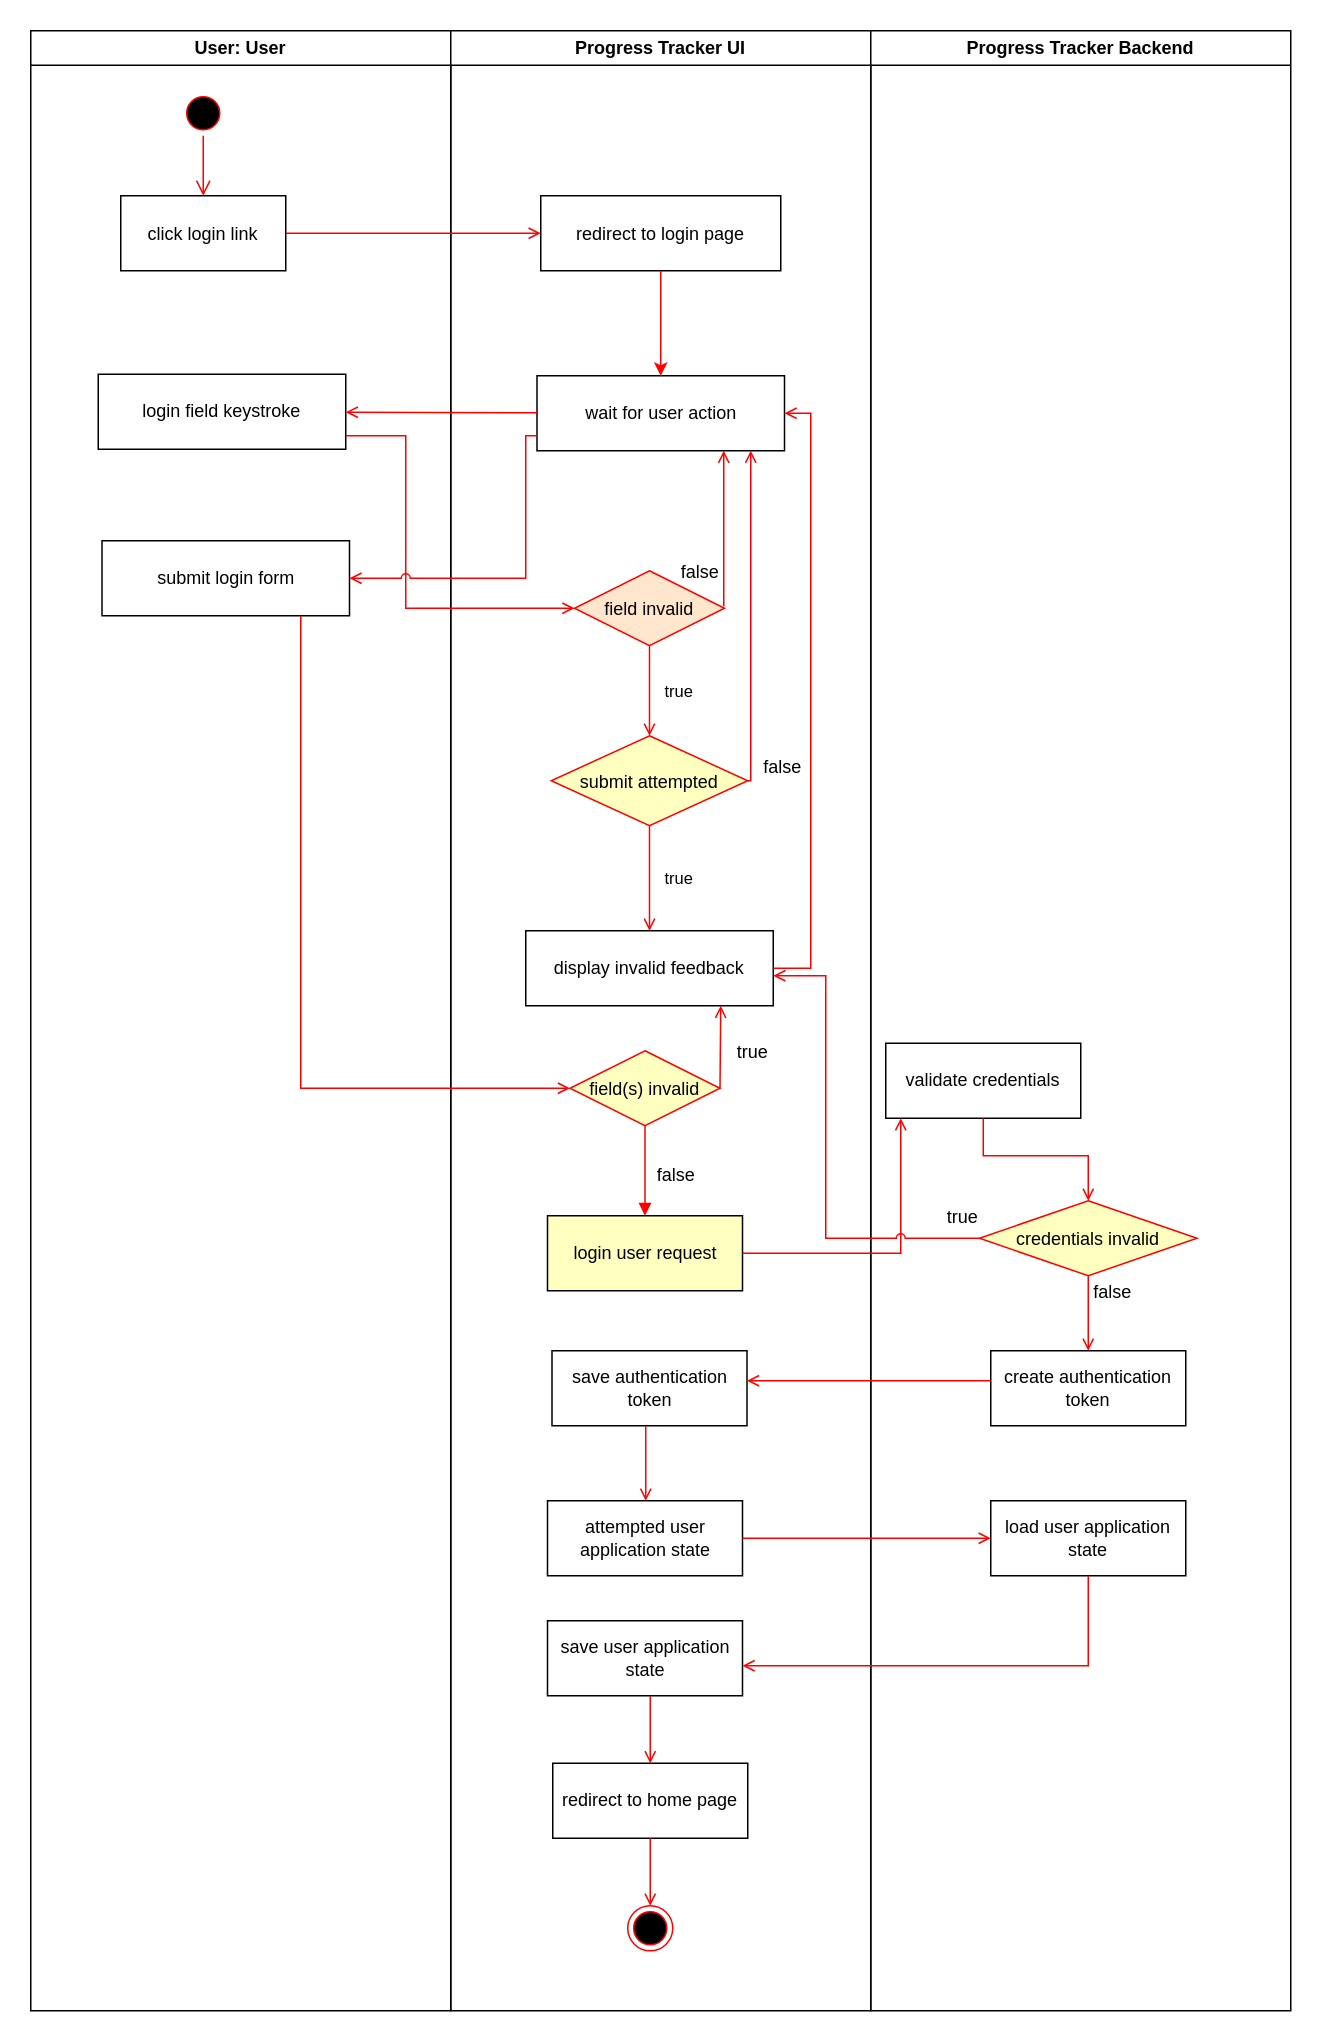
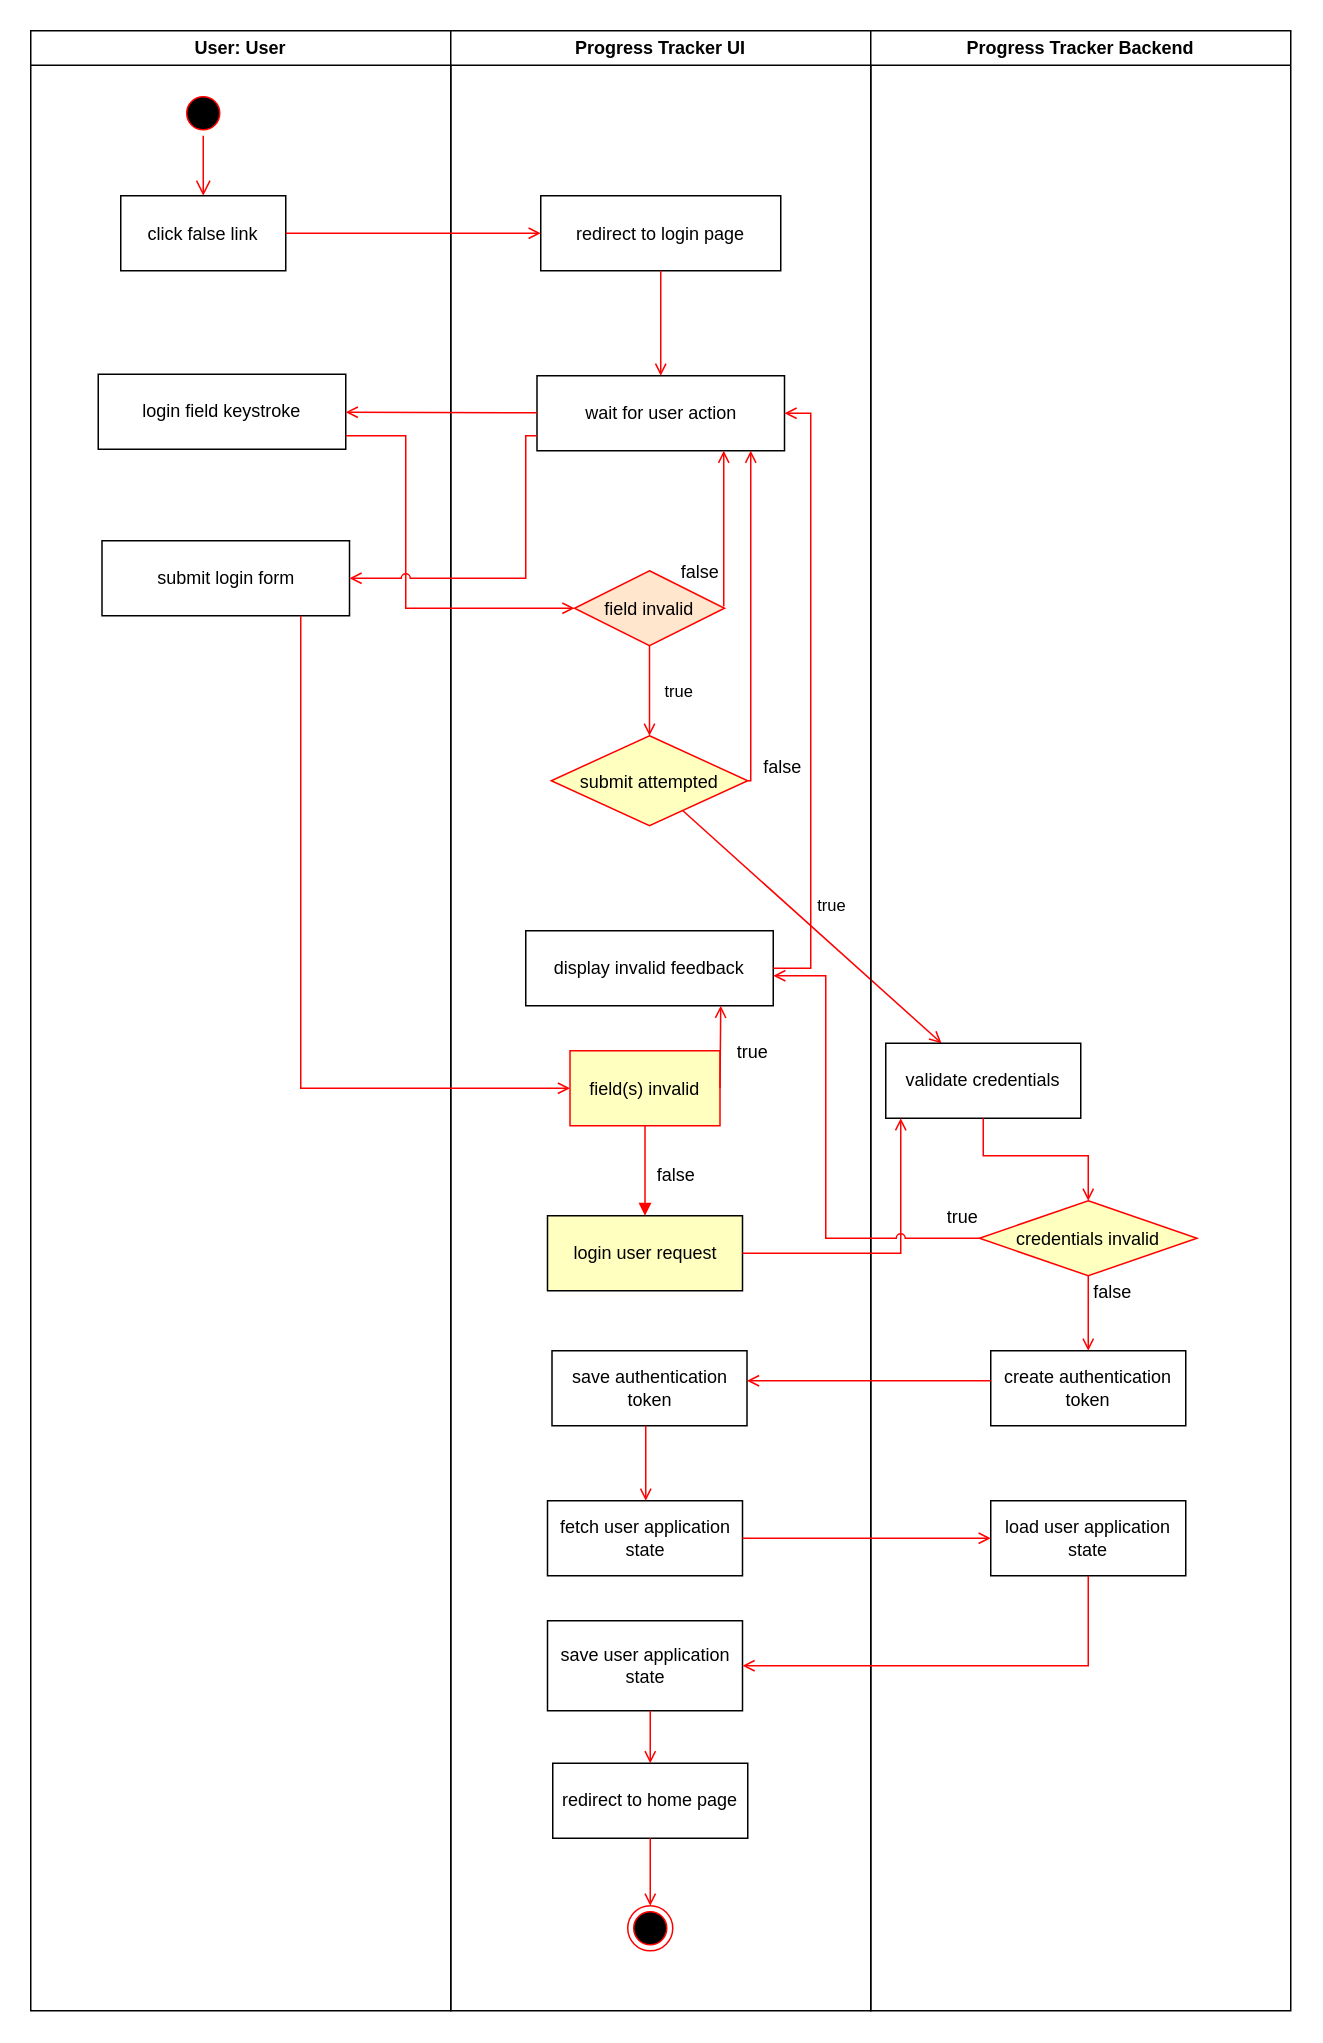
- <mxCell id="5" value="click login link" style="" parent="2" vertex="1"><mxGeometry x="60" y="110" width="110" height="50" as="geometry" /></mxCell>
+ <mxCell id="5" value="click false link" style="" parent="2" vertex="1"><mxGeometry x="60" y="110" width="110" height="50" as="geometry" /></mxCell>
- <mxCell id="16" value="" style="endArrow=classic;strokeColor=#FF0000;endFill=1;rounded=0;jumpStyle=arc;" parent="8" source="9" target="15" edge="1"><mxGeometry relative="1" as="geometry" /></mxCell>
+ <mxCell id="16" value="" style="endArrow=open;strokeColor=#FF0000;endFill=1;rounded=0;jumpStyle=arc;" parent="8" source="9" target="15" edge="1"><mxGeometry relative="1" as="geometry" /></mxCell>
- <mxCell id="14" value="true" style="endArrow=open;strokeColor=#FF0000;endFill=1;rounded=0" parent="8" source="11" target="13" edge="1"><mxGeometry x="-0.003" y="20" relative="1" as="geometry"><mxPoint x="140.392" y="539.946" as="sourcePoint" /><mxPoint x="140.13" y="600.06" as="targetPoint" /><mxPoint as="offset" /></mxGeometry></mxCell>
+ <mxCell id="14" value="true" style="endArrow=open;strokeColor=#FF0000;endFill=1;rounded=0;" parent="8" source="11" target="37" edge="1"><mxGeometry x="-0.003" y="20" relative="1" as="geometry"><mxPoint x="140.392" y="539.946" as="sourcePoint" /><mxPoint x="140.13" y="600.06" as="targetPoint" /><mxPoint as="offset" /></mxGeometry></mxCell>
- <mxCell id="22" value="field(s) invalid" style="rhombus;fillColor=#ffffc0;strokeColor=#ff0000;" parent="8" vertex="1"><mxGeometry x="79.5" y="680" width="100" height="50" as="geometry" /></mxCell>
+ <mxCell id="22" value="field(s) invalid" style="fillColor=#ffffc0;strokeColor=#ff0000;rounded=0;" parent="8" vertex="1"><mxGeometry x="79.5" y="680" width="100" height="50" as="geometry" /></mxCell>
- <mxCell id="32" value="attempted user application state" style="whiteSpace=wrap;" vertex="1" parent="8"><mxGeometry x="64.5" y="980" width="130" height="50" as="geometry" /></mxCell>
+ <mxCell id="32" value="fetch user application state" style="whiteSpace=wrap;" vertex="1" parent="8"><mxGeometry x="64.5" y="980" width="130" height="50" as="geometry" /></mxCell>
- <mxCell id="34" value="save user application state" style="whiteSpace=wrap;" vertex="1" parent="8"><mxGeometry x="64.5" y="1060" width="130" height="50" as="geometry" /></mxCell>
+ <mxCell id="34" value="save user application state" style="whiteSpace=wrap;" vertex="1" parent="8"><mxGeometry x="64.5" y="1060" width="130" height="60" as="geometry" /></mxCell>
